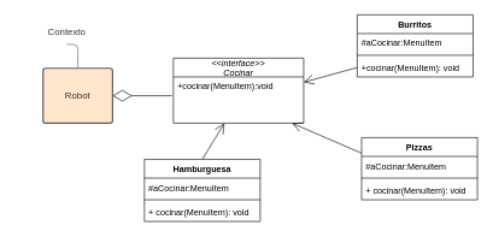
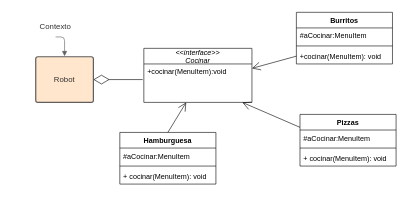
- <mxCell id="4" value="" style="html=1;jettySize=18;whiteSpace=wrap;fontSize=11;strokeColor=#5E5E5E;rounded=1;arcSize=12;edgeStyle=orthogonalEdgeStyle;startArrow=none;endArrow=none;endFill=1;exitX=0.5;exitY=1;exitPerimeter=0;entryX=0.5;entryY=-0.012;entryPerimeter=0;" parent="1" source="3" target="2" edge="1"><mxGeometry width="100" height="100" relative="1" as="geometry"><Array as="points" /></mxGeometry></mxCell>
+ <mxCell id="4" value="" style="html=1;jettySize=18;whiteSpace=wrap;fontSize=11;strokeColor=#5E5E5E;rounded=1;arcSize=12;edgeStyle=orthogonalEdgeStyle;startArrow=none;;endArrow=block;endFill=1;;exitX=0.5;exitY=1;exitPerimeter=0;entryX=0.5;entryY=-0.012;entryPerimeter=0;" parent="1" source="3" target="2" edge="1"><mxGeometry width="100" height="100" relative="1" as="geometry"><Array as="points" /></mxGeometry></mxCell>
